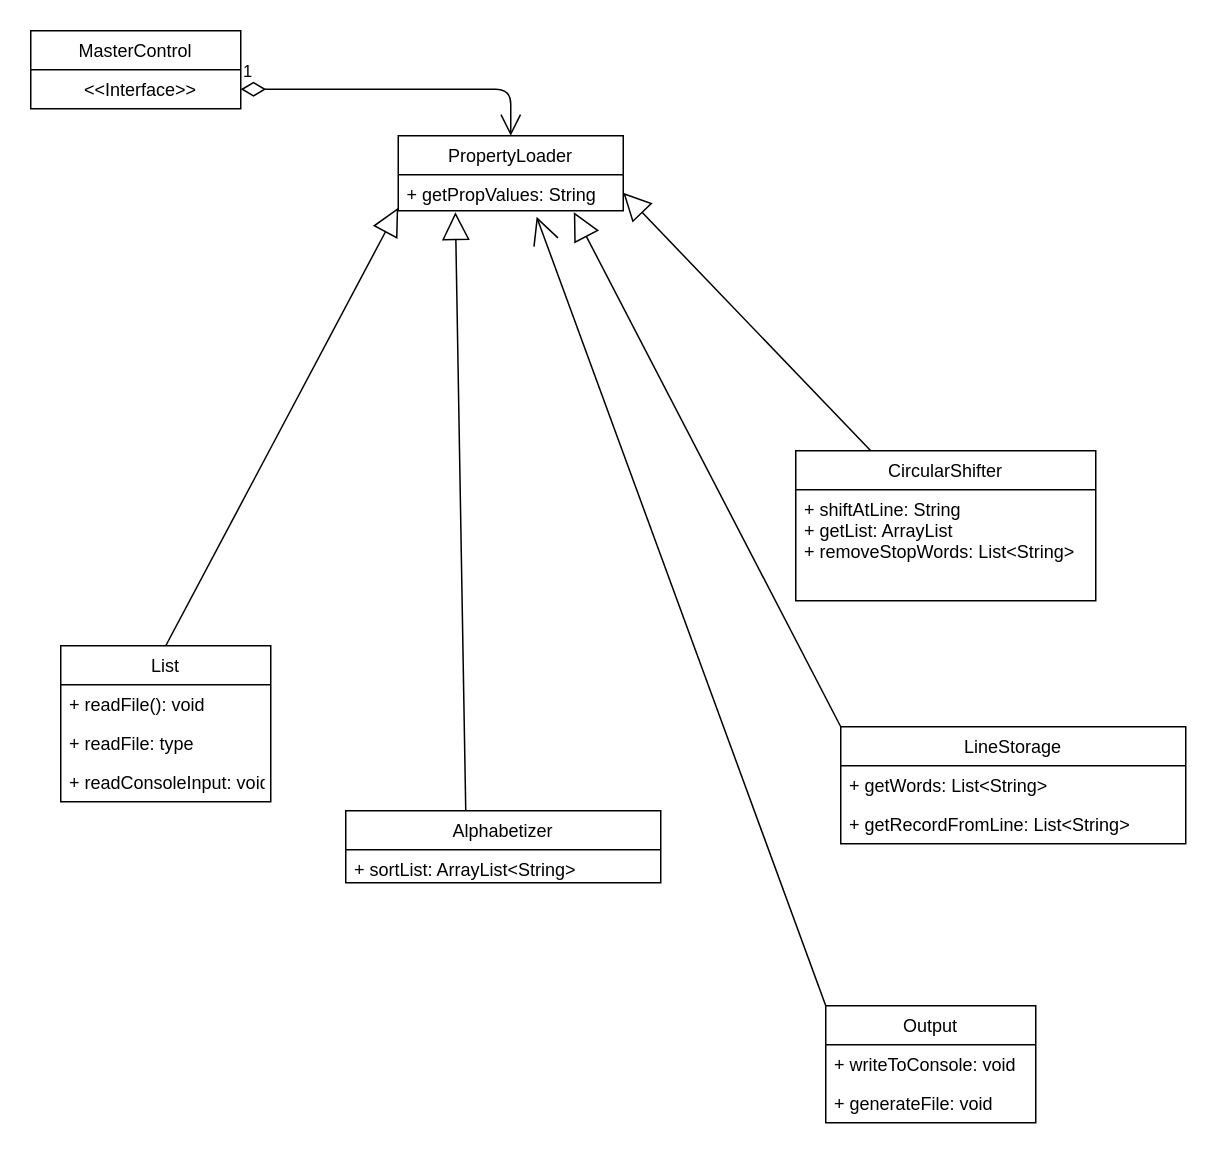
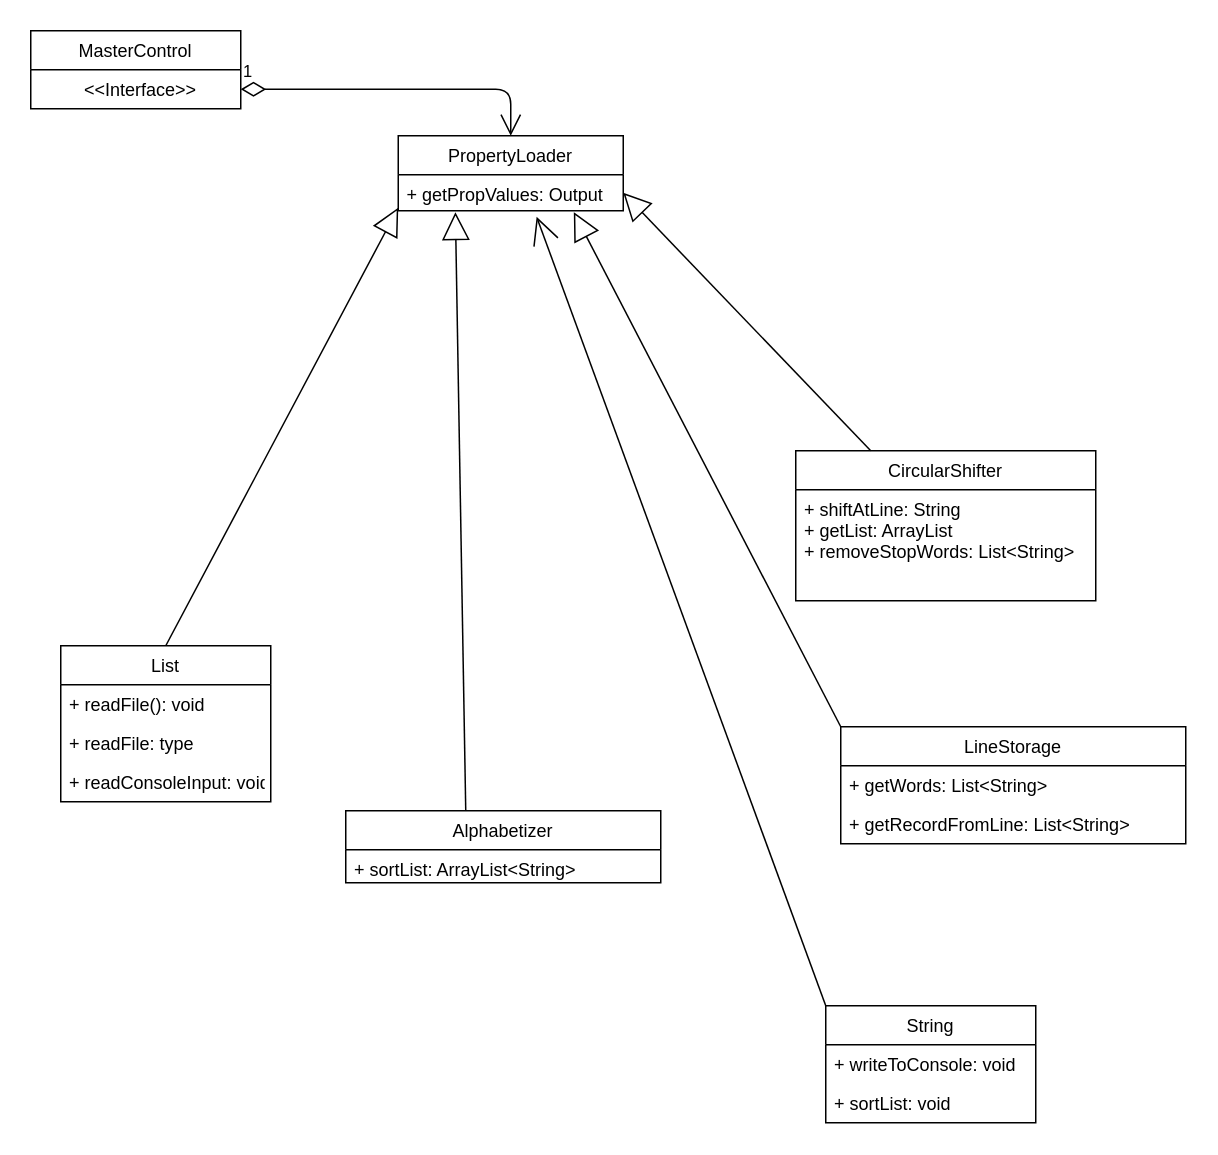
- <mxCell id="20" value="+ getPropValues: String" style="text;strokeColor=none;fillColor=none;align=left;verticalAlign=top;spacingLeft=4;spacingRight=4;overflow=hidden;rotatable=0;points=[[0,0.5],[1,0.5]];portConstraint=eastwest;" vertex="1" parent="19"><mxGeometry y="26" width="150" height="24" as="geometry" /></mxCell>
+ <mxCell id="20" value="+ getPropValues: Output" style="text;strokeColor=none;fillColor=none;align=left;verticalAlign=top;spacingLeft=4;spacingRight=4;overflow=hidden;rotatable=0;points=[[0,0.5],[1,0.5]];portConstraint=eastwest;" vertex="1" parent="19"><mxGeometry y="26" width="150" height="24" as="geometry" /></mxCell>
- <mxCell id="10" value="Output" style="swimlane;fontStyle=0;childLayout=stackLayout;horizontal=1;startSize=26;fillColor=none;horizontalStack=0;resizeParent=1;resizeParentMax=0;resizeLast=0;collapsible=1;marginBottom=0;" parent="1" vertex="1"><mxGeometry x="550" y="670" width="140" height="78" as="geometry" /></mxCell>
+ <mxCell id="10" value="String" style="swimlane;fontStyle=0;childLayout=stackLayout;horizontal=1;startSize=26;fillColor=none;horizontalStack=0;resizeParent=1;resizeParentMax=0;resizeLast=0;collapsible=1;marginBottom=0;" parent="1" vertex="1"><mxGeometry x="550" y="670" width="140" height="78" as="geometry" /></mxCell>
- <mxCell id="12" value="+ generateFile: void" style="text;strokeColor=none;fillColor=none;align=left;verticalAlign=top;spacingLeft=4;spacingRight=4;overflow=hidden;rotatable=0;points=[[0,0.5],[1,0.5]];portConstraint=eastwest;" parent="10" vertex="1"><mxGeometry y="52" width="140" height="26" as="geometry" /></mxCell>
+ <mxCell id="12" value="+ sortList: void" style="text;strokeColor=none;fillColor=none;align=left;verticalAlign=top;spacingLeft=4;spacingRight=4;overflow=hidden;rotatable=0;points=[[0,0.5],[1,0.5]];portConstraint=eastwest;" parent="10" vertex="1"><mxGeometry y="52" width="140" height="26" as="geometry" /></mxCell>
